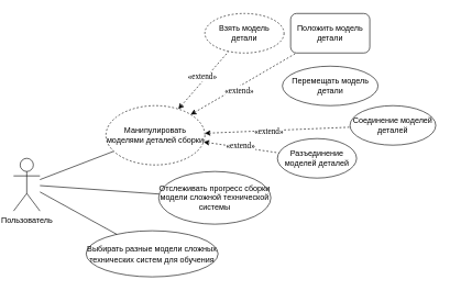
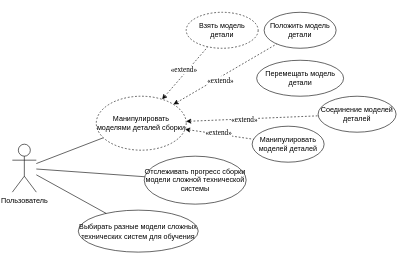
- <mxCell id="10" value="Положить модель детали" style="whiteSpace=wrap;html=1;rounded=1;" parent="1" vertex="1"><mxGeometry x="440" y="20" width="120" height="60" as="geometry" /></mxCell>
+ <mxCell id="10" value="Положить модель детали" style="ellipse;whiteSpace=wrap;html=1;" parent="1" vertex="1"><mxGeometry x="440" y="20" width="120" height="60" as="geometry" /></mxCell>
- <mxCell id="13" value="Разъединение моделей деталей" style="ellipse;whiteSpace=wrap;html=1;" parent="1" vertex="1"><mxGeometry x="420" y="210" width="120" height="60" as="geometry" /></mxCell>
+ <mxCell id="13" value="Манипулировать моделей деталей" style="ellipse;whiteSpace=wrap;html=1;" parent="1" vertex="1"><mxGeometry x="420" y="210" width="120" height="60" as="geometry" /></mxCell>
